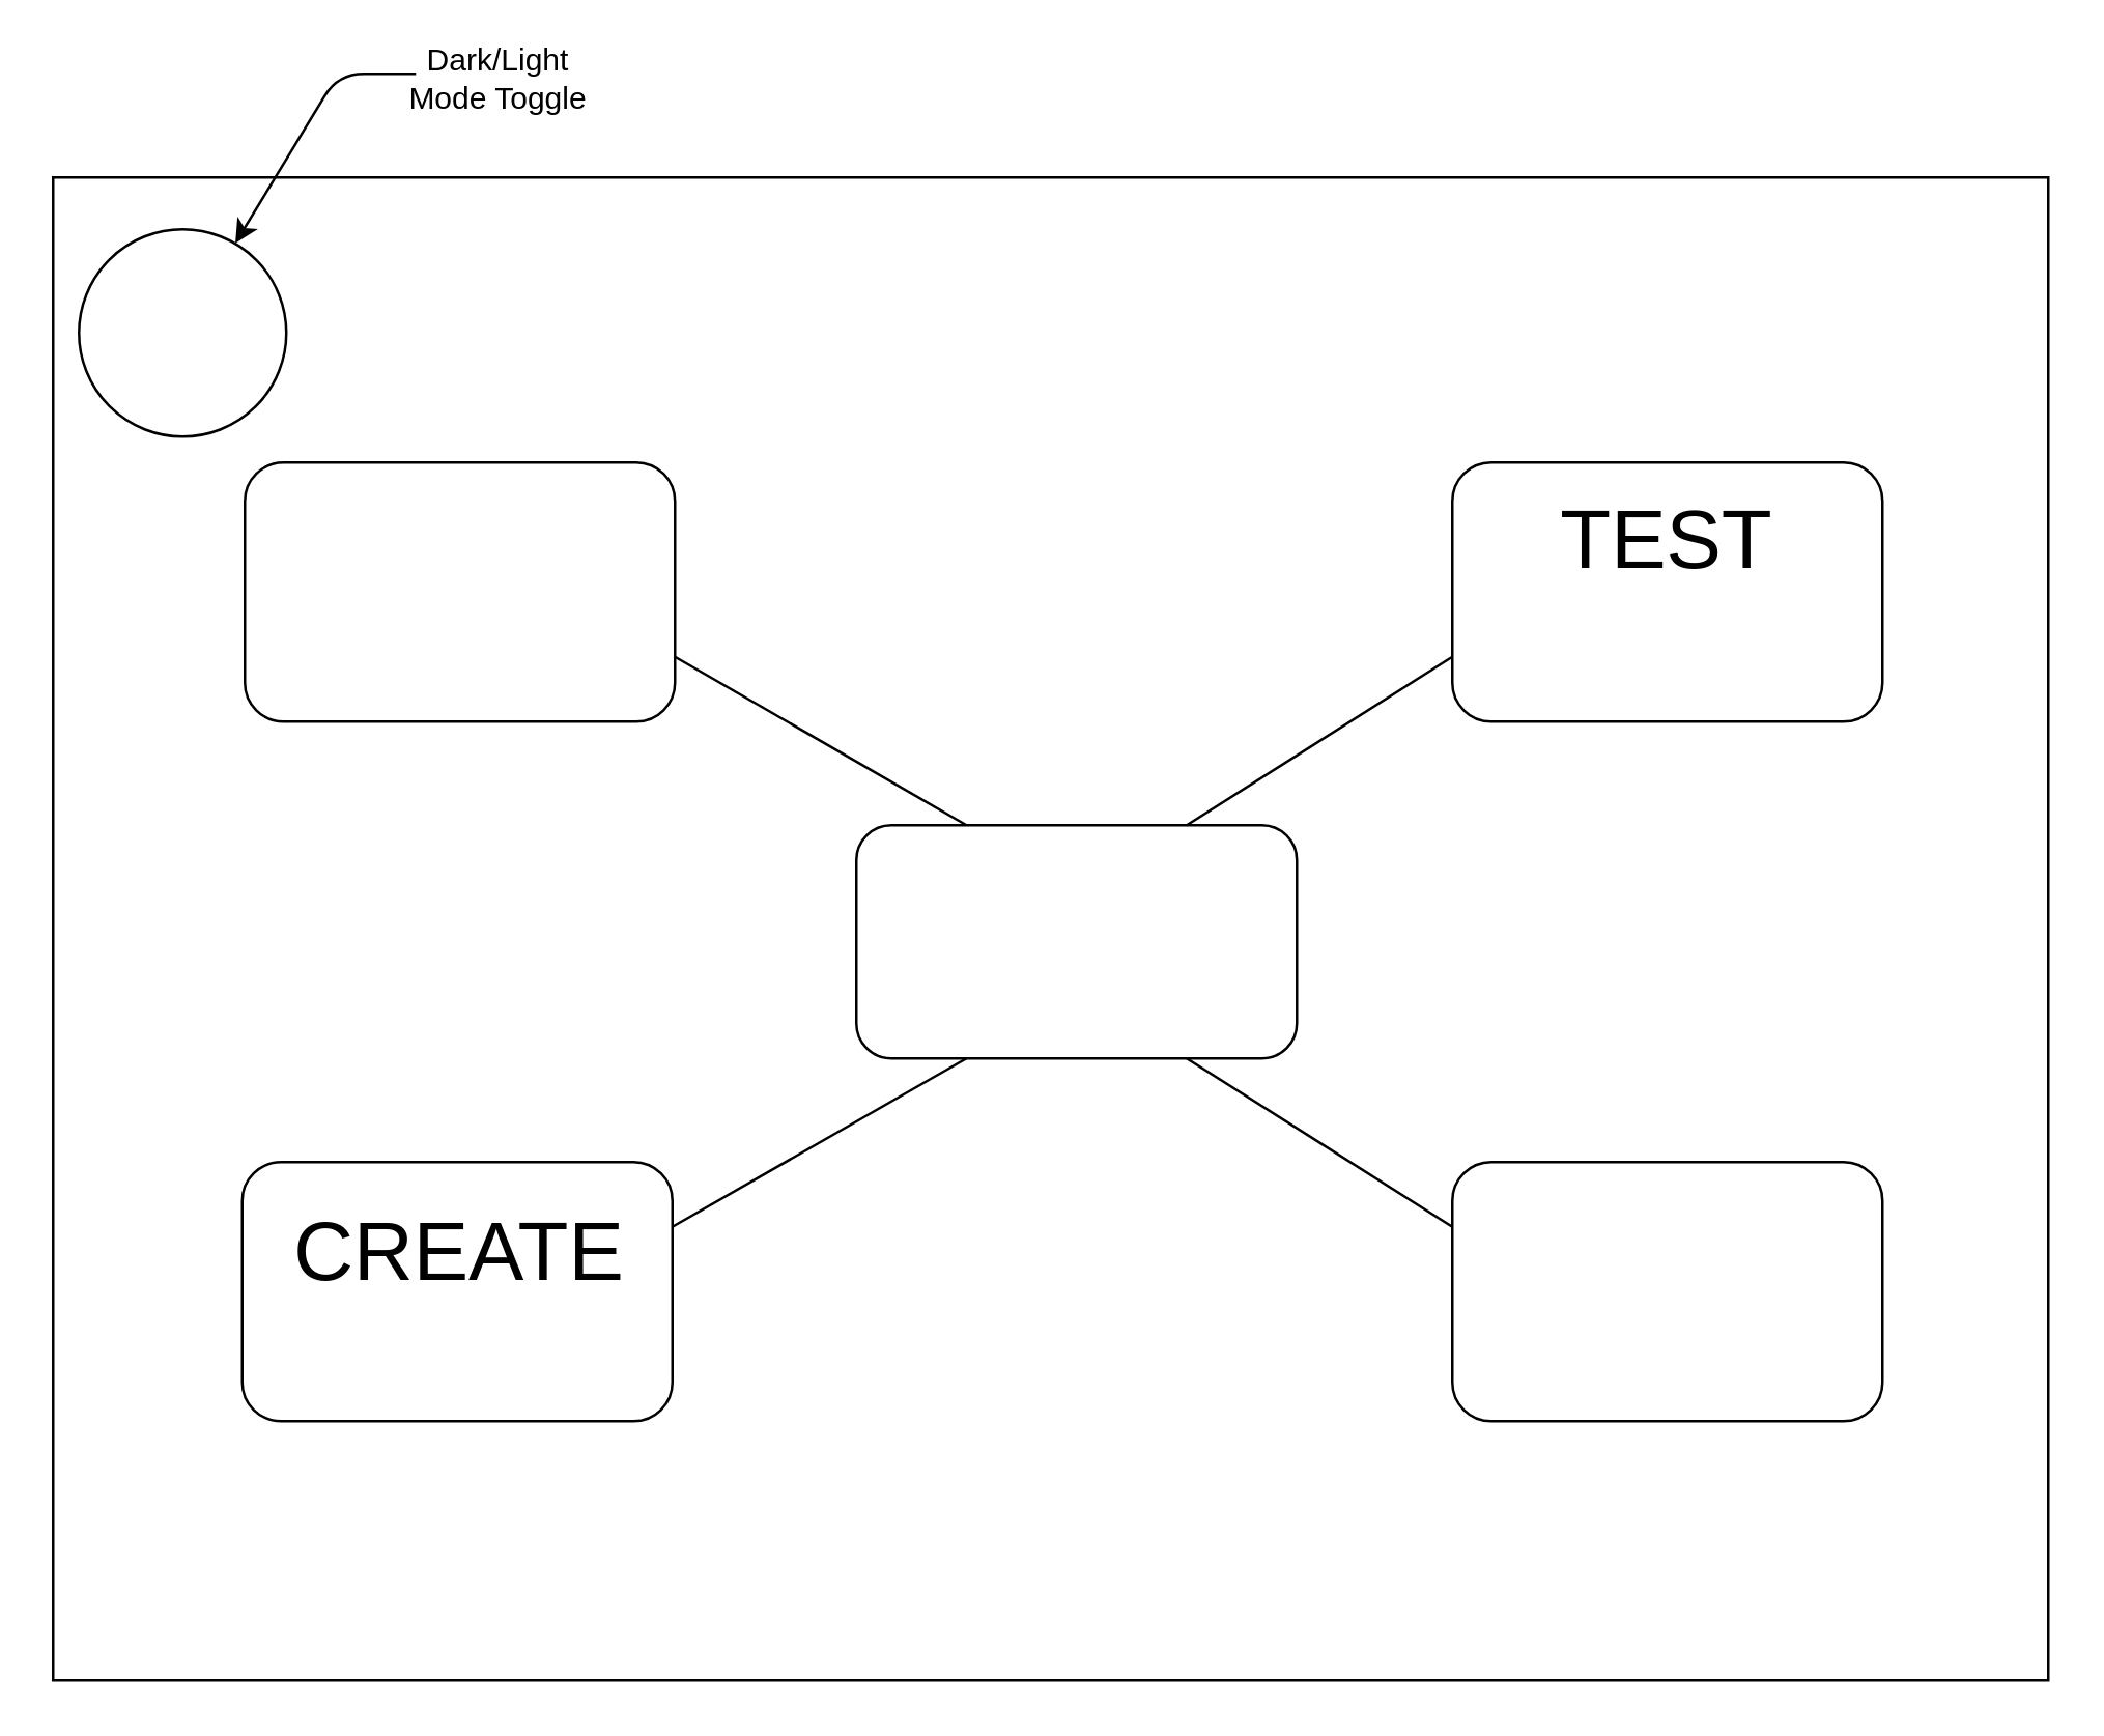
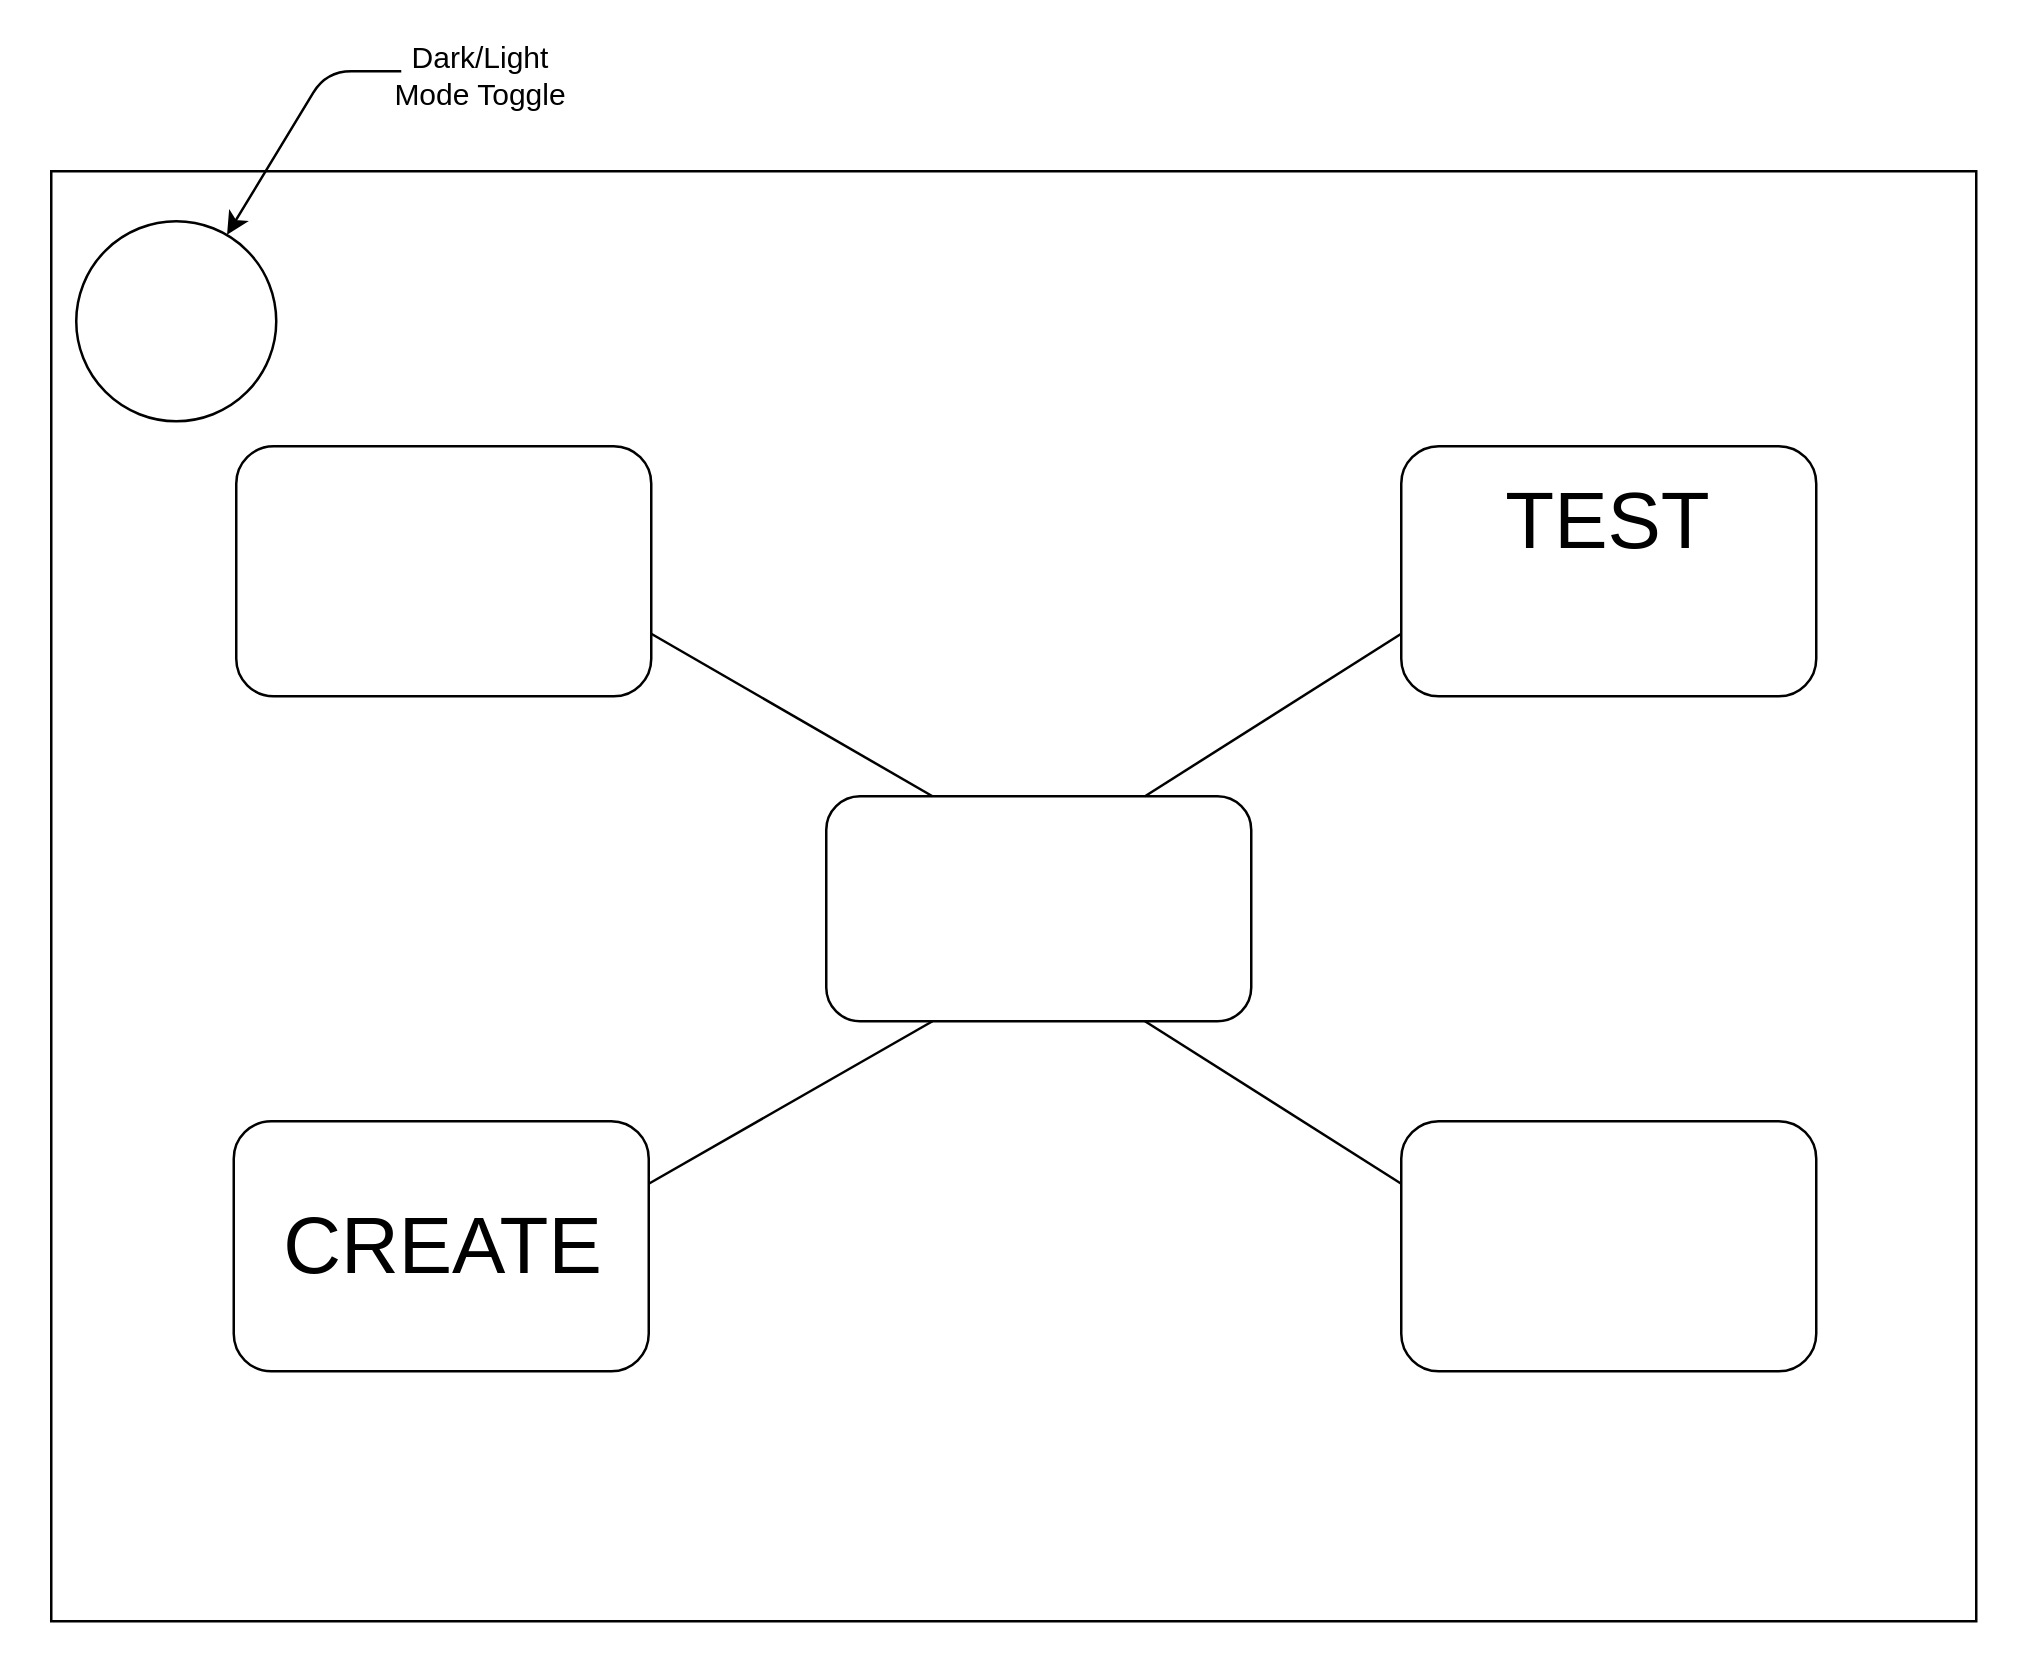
- <mxCell id="12" value="CREATE" style="text;html=1;strokeColor=none;fillColor=none;align=center;verticalAlign=middle;whiteSpace=wrap;rounded=0;fontSize=32;" vertex="1" parent="1"><mxGeometry x="112" y="473" width="130" height="20" as="geometry" /></mxCell>
+ <mxCell id="12" value="CREATE" style="text;html=1;strokeColor=none;fillColor=none;align=center;verticalAlign=middle;whiteSpace=wrap;rounded=0;fontSize=32;" vertex="1" parent="1"><mxGeometry x="112" y="488" width="130" height="20" as="geometry" /></mxCell>
